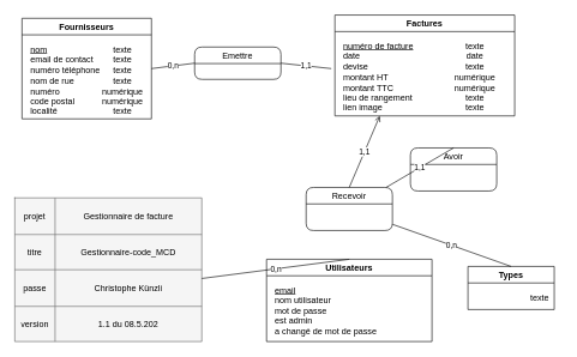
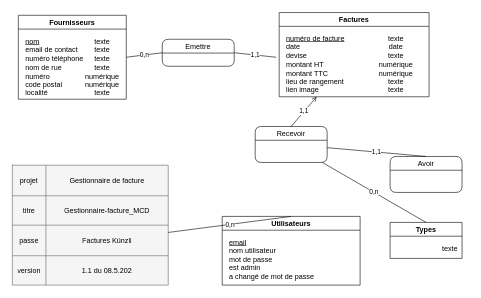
- <mxCell id="27" value="Avoir" style="swimlane;rounded=1;fontStyle=0;startSize=23;" parent="1" vertex="1"><mxGeometry x="570" y="205.44" width="120" height="60" as="geometry" /></mxCell>
+ <mxCell id="27" value="Avoir" style="swimlane;rounded=1;fontStyle=0;startSize=23;" parent="1" vertex="1"><mxGeometry x="650" y="260.44" width="120" height="60" as="geometry" /></mxCell>
- <mxCell id="31" value="Recevoir" style="swimlane;rounded=1;fontStyle=0;startSize=23;" parent="1" vertex="1"><mxGeometry x="425" y="260.44" width="120" height="60" as="geometry" /></mxCell>
+ <mxCell id="31" value="Recevoir" style="swimlane;rounded=1;fontStyle=0;startSize=23;" parent="1" vertex="1"><mxGeometry x="425" y="210.44" width="120" height="60" as="geometry" /></mxCell>
- <mxCell id="8" value="Gestionnaire-code_MCD" style="shape=partialRectangle;html=1;whiteSpace=wrap;connectable=0;fillColor=none;top=0;left=0;bottom=0;right=0;overflow=hidden;" parent="6" vertex="1"><mxGeometry x="56" width="204" height="49" as="geometry"><mxRectangle width="204" height="49" as="alternateBounds" /></mxGeometry></mxCell>
+ <mxCell id="8" value="Gestionnaire-facture_MCD" style="shape=partialRectangle;html=1;whiteSpace=wrap;connectable=0;fillColor=none;top=0;left=0;bottom=0;right=0;overflow=hidden;" parent="6" vertex="1"><mxGeometry x="56" width="204" height="49" as="geometry"><mxRectangle width="204" height="49" as="alternateBounds" /></mxGeometry></mxCell>
- <mxCell id="11" value="Christophe Künzli&lt;br&gt;" style="shape=partialRectangle;html=1;whiteSpace=wrap;connectable=0;fillColor=none;top=0;left=0;bottom=0;right=0;overflow=hidden;" parent="9" vertex="1"><mxGeometry x="56" width="204" height="51" as="geometry"><mxRectangle width="204" height="51" as="alternateBounds" /></mxGeometry></mxCell>
+ <mxCell id="11" value="Factures Künzli&lt;br&gt;" style="shape=partialRectangle;html=1;whiteSpace=wrap;connectable=0;fillColor=none;top=0;left=0;bottom=0;right=0;overflow=hidden;" parent="9" vertex="1"><mxGeometry x="56" width="204" height="51" as="geometry"><mxRectangle width="204" height="51" as="alternateBounds" /></mxGeometry></mxCell>
